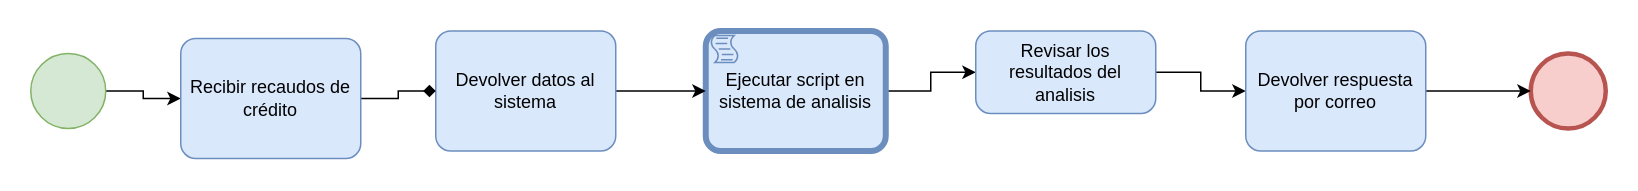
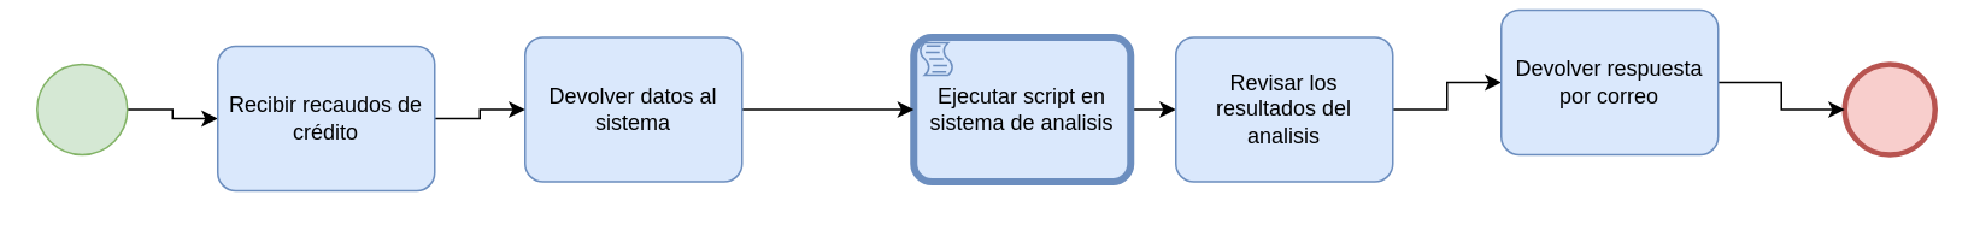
- <mxCell id="8" value="Revisar los resultados del analisis" style="points=[[0.25,0,0],[0.5,0,0],[0.75,0,0],[1,0.25,0],[1,0.5,0],[1,0.75,0],[0.75,1,0],[0.5,1,0],[0.25,1,0],[0,0.75,0],[0,0.5,0],[0,0.25,0]];shape=mxgraph.bpmn.task;whiteSpace=wrap;rectStyle=rounded;size=10;html=1;taskMarker=abstract;fillColor=#dae8fc;strokeColor=#6c8ebf;" vertex="1" parent="1"><mxGeometry x="650" y="20" width="120" height="55" as="geometry" /></mxCell>
+ <mxCell id="8" value="Revisar los resultados del analisis" style="points=[[0.25,0,0],[0.5,0,0],[0.75,0,0],[1,0.25,0],[1,0.5,0],[1,0.75,0],[0.75,1,0],[0.5,1,0],[0.25,1,0],[0,0.75,0],[0,0.5,0],[0,0.25,0]];shape=mxgraph.bpmn.task;whiteSpace=wrap;rectStyle=rounded;size=10;html=1;taskMarker=abstract;fillColor=#dae8fc;strokeColor=#6c8ebf;" vertex="1" parent="1"><mxGeometry x="650" y="20" width="120" height="80" as="geometry" /></mxCell>
- <mxCell id="13" value="" style="edgeStyle=orthogonalEdgeStyle;rounded=0;orthogonalLoop=1;jettySize=auto;html=1;endArrow=diamond;" edge="1" parent="1" source="14" target="10"><mxGeometry relative="1" as="geometry" /></mxCell>
+ <mxCell id="13" value="" style="edgeStyle=orthogonalEdgeStyle;rounded=0;orthogonalLoop=1;jettySize=auto;html=1;" edge="1" parent="1" source="14" target="10"><mxGeometry relative="1" as="geometry" /></mxCell>
- <mxCell id="6" value="Ejecutar script en sistema de analisis" style="points=[[0.25,0,0],[0.5,0,0],[0.75,0,0],[1,0.25,0],[1,0.5,0],[1,0.75,0],[0.75,1,0],[0.5,1,0],[0.25,1,0],[0,0.75,0],[0,0.5,0],[0,0.25,0]];shape=mxgraph.bpmn.task;whiteSpace=wrap;rectStyle=rounded;size=10;html=1;bpmnShapeType=call;taskMarker=script;fillColor=#dae8fc;strokeColor=#6c8ebf;" vertex="1" parent="1"><mxGeometry x="470" y="20" width="120" height="80" as="geometry" /></mxCell>
+ <mxCell id="6" value="Ejecutar script en sistema de analisis" style="points=[[0.25,0,0],[0.5,0,0],[0.75,0,0],[1,0.25,0],[1,0.5,0],[1,0.75,0],[0.75,1,0],[0.5,1,0],[0.25,1,0],[0,0.75,0],[0,0.5,0],[0,0.25,0]];shape=mxgraph.bpmn.task;whiteSpace=wrap;rectStyle=rounded;size=10;html=1;bpmnShapeType=call;taskMarker=script;fillColor=#dae8fc;strokeColor=#6c8ebf;" vertex="1" parent="1"><mxGeometry x="505" y="20" width="120" height="80" as="geometry" /></mxCell>
- <mxCell id="12" value="Devolver respuesta por correo" style="points=[[0.25,0,0],[0.5,0,0],[0.75,0,0],[1,0.25,0],[1,0.5,0],[1,0.75,0],[0.75,1,0],[0.5,1,0],[0.25,1,0],[0,0.75,0],[0,0.5,0],[0,0.25,0]];shape=mxgraph.bpmn.task;whiteSpace=wrap;rectStyle=rounded;size=10;html=1;taskMarker=abstract;fillColor=#dae8fc;strokeColor=#6c8ebf;" vertex="1" parent="1"><mxGeometry x="830" y="20" width="120" height="80" as="geometry" /></mxCell>
+ <mxCell id="12" value="Devolver respuesta por correo" style="points=[[0.25,0,0],[0.5,0,0],[0.75,0,0],[1,0.25,0],[1,0.5,0],[1,0.75,0],[0.75,1,0],[0.5,1,0],[0.25,1,0],[0,0.75,0],[0,0.5,0],[0,0.25,0]];shape=mxgraph.bpmn.task;whiteSpace=wrap;rectStyle=rounded;size=10;html=1;taskMarker=abstract;fillColor=#dae8fc;strokeColor=#6c8ebf;" vertex="1" parent="1"><mxGeometry x="830" y="5" width="120" height="80" as="geometry" /></mxCell>
